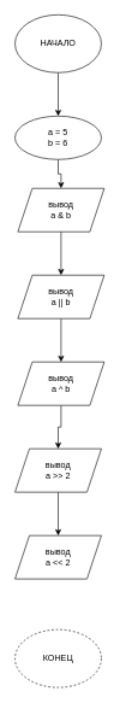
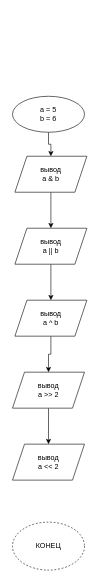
- <mxCell id="3" value="НАЧАЛО" style="ellipse;whiteSpace=wrap;html=1;" vertex="1" parent="1"><mxGeometry x="20" y="20" width="120" height="80" as="geometry" /></mxCell>
- <mxCell id="2" style="edgeStyle=orthogonalEdgeStyle;rounded=0;orthogonalLoop=1;jettySize=auto;html=1;exitX=0.5;exitY=1;exitDx=0;exitDy=0;entryX=0.5;entryY=0;entryDx=0;entryDy=0;" edge="1" parent="1" source="3" target="5"><mxGeometry relative="1" as="geometry" /></mxCell>
